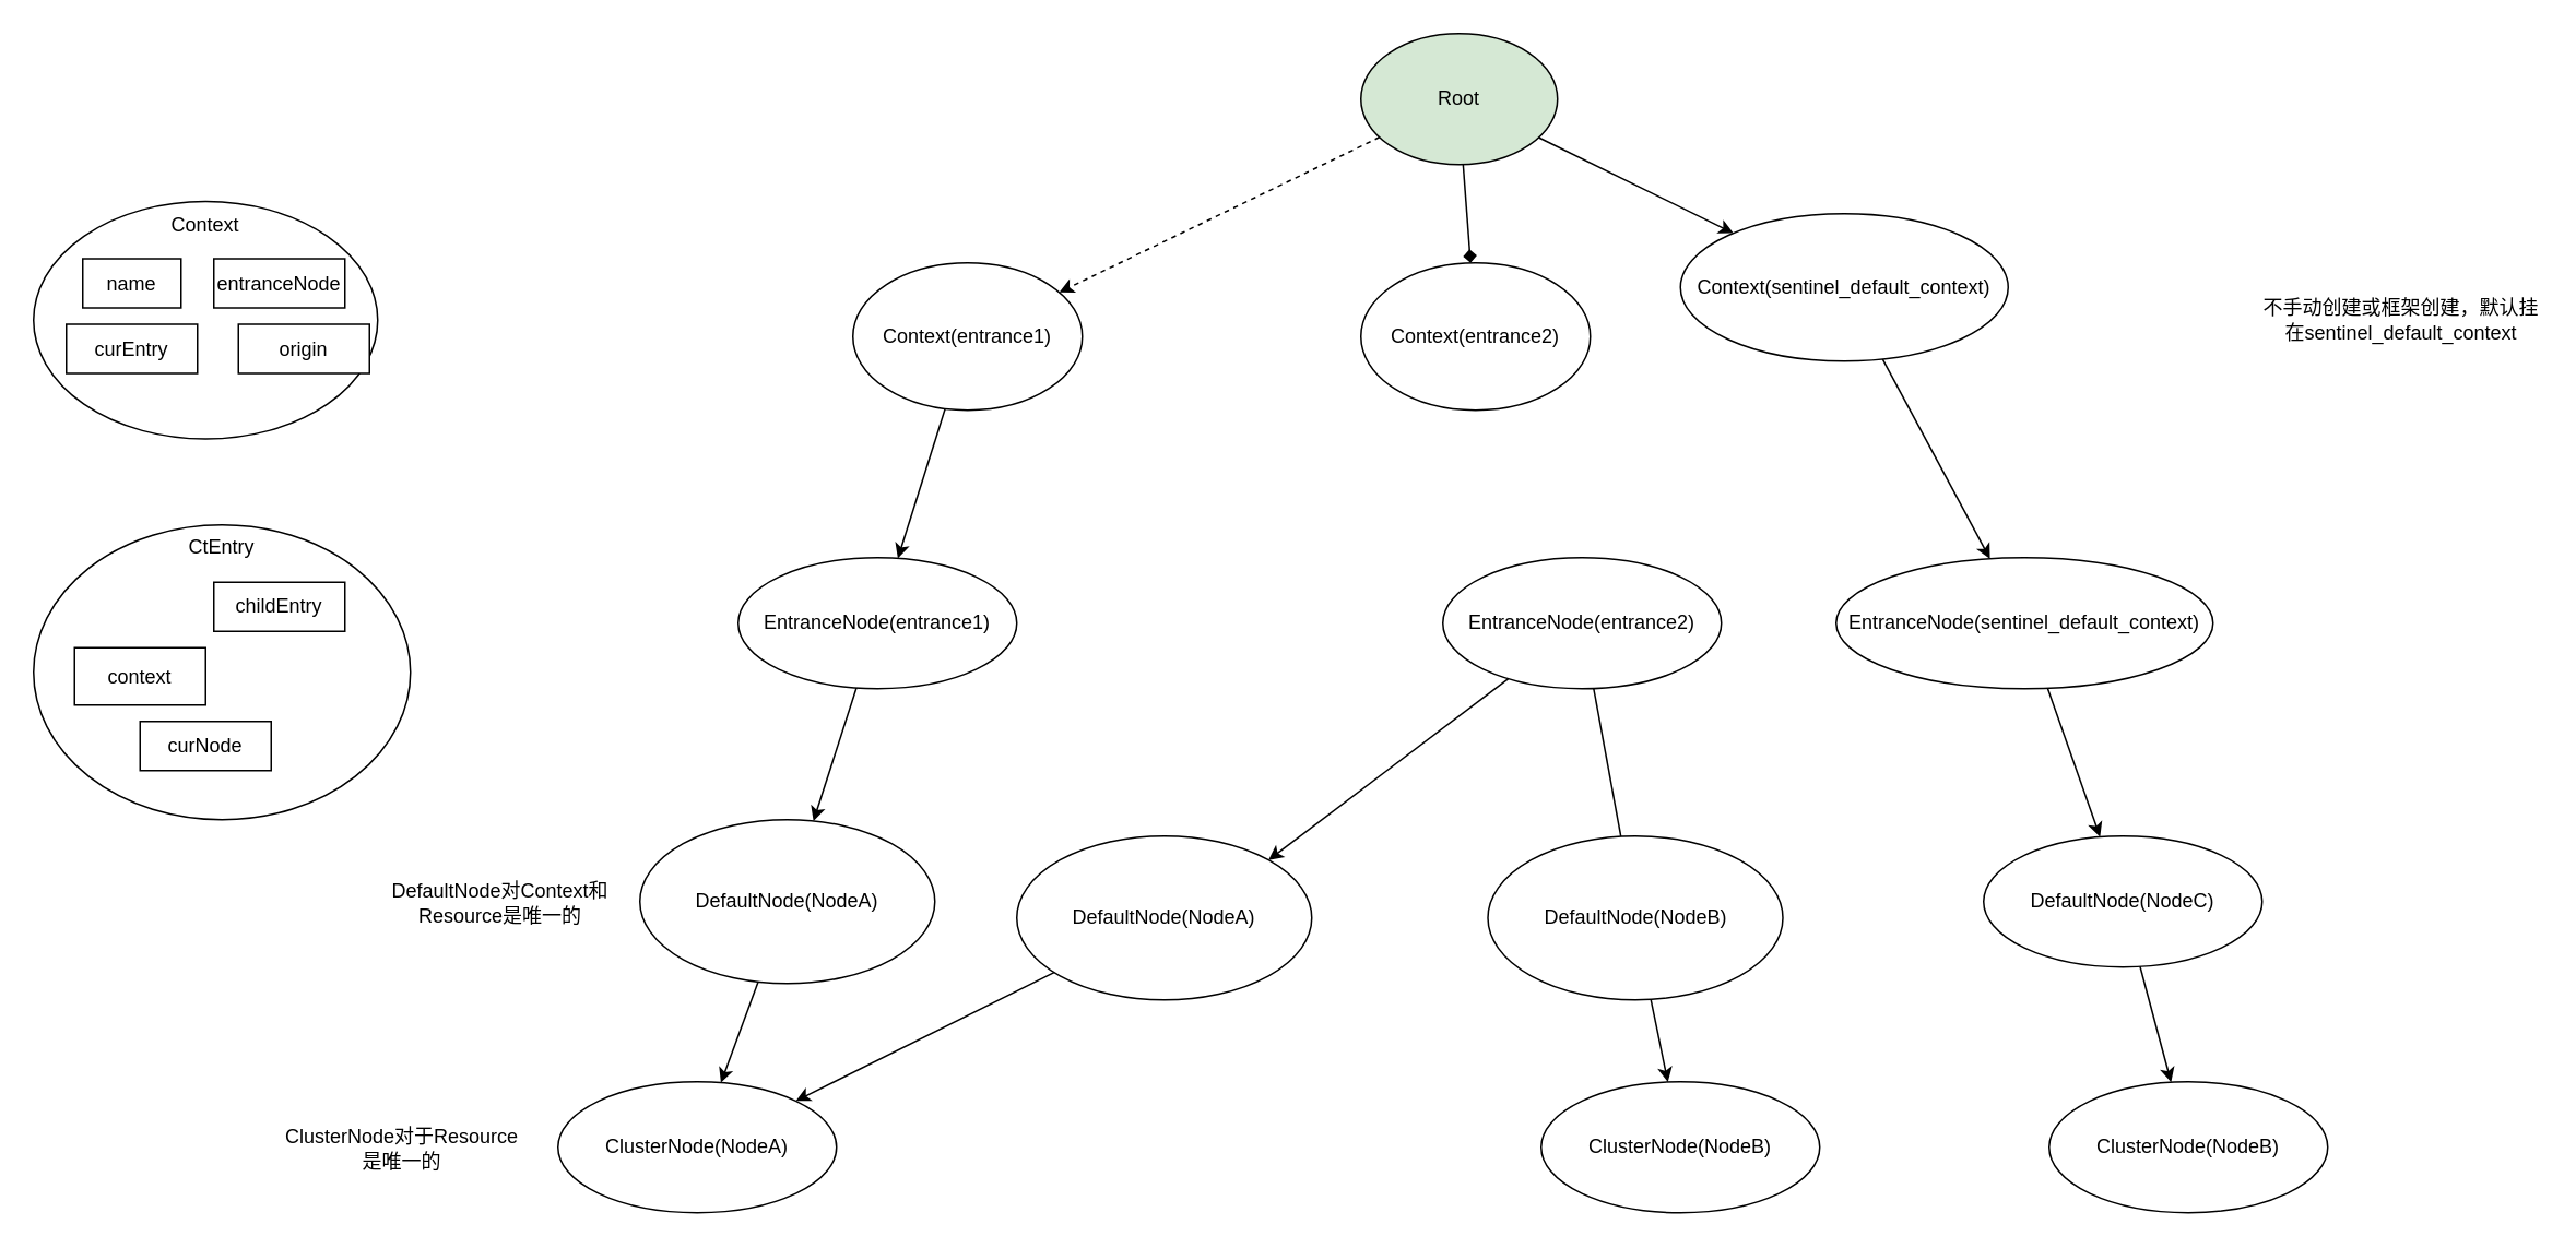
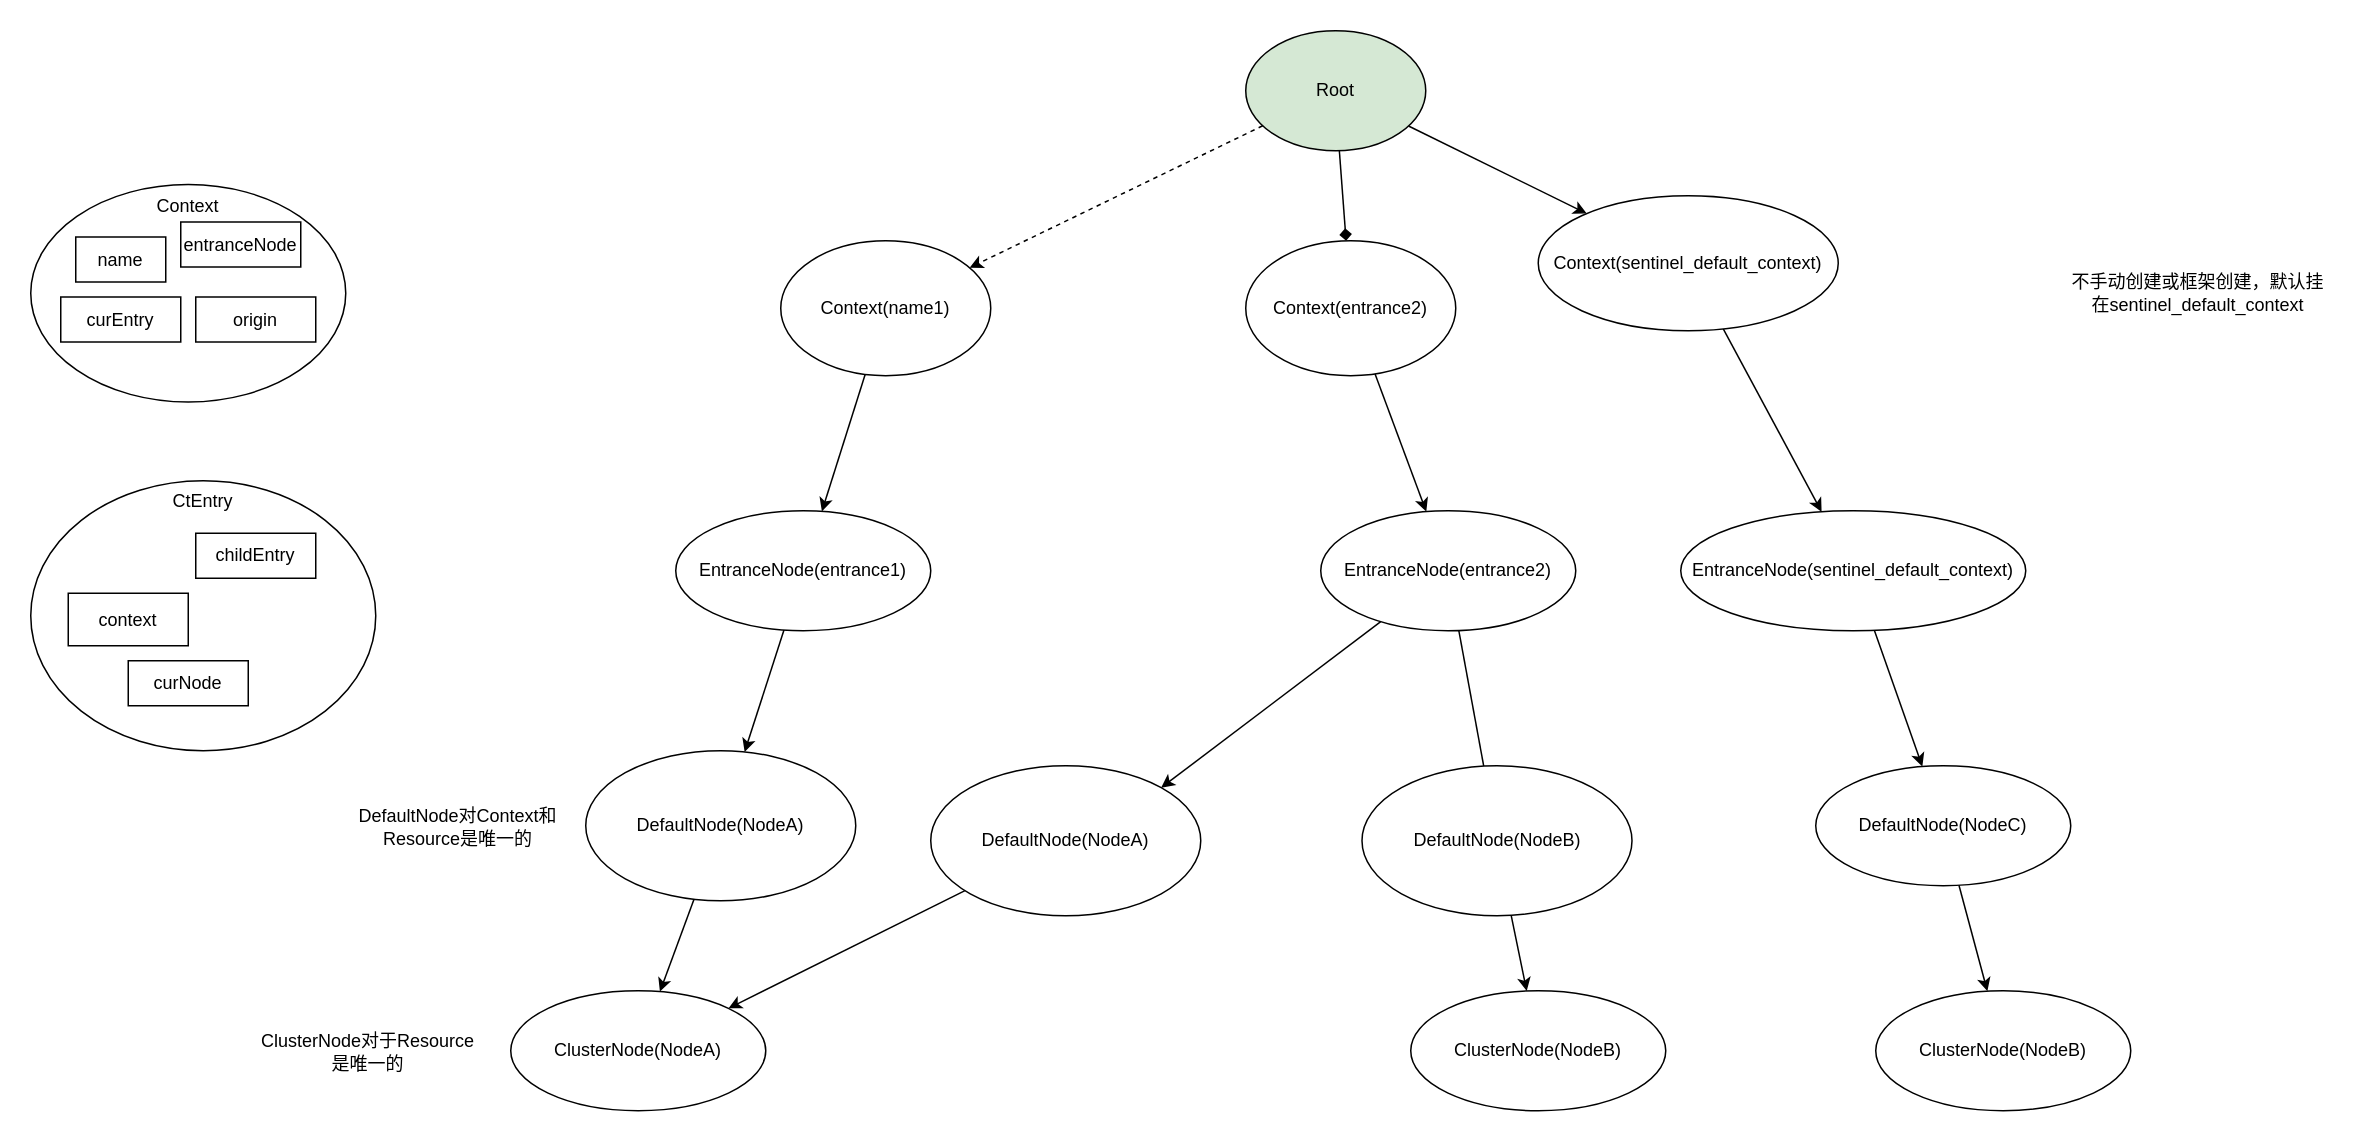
- <mxCell id="35" value="entranceNode" style="rounded=0;whiteSpace=wrap;html=1;" vertex="1" parent="1"><mxGeometry x="130" y="157.5" width="80" height="30" as="geometry" /></mxCell>
+ <mxCell id="35" value="entranceNode" style="rounded=0;whiteSpace=wrap;html=1;" vertex="1" parent="1"><mxGeometry x="120" y="147.5" width="80" height="30" as="geometry" /></mxCell>
- <mxCell id="7" value="Context(entrance1)" style="ellipse;whiteSpace=wrap;html=1;" vertex="1" parent="1"><mxGeometry x="520" y="160" width="140" height="90" as="geometry" /></mxCell>
+ <mxCell id="7" value="Context(name1)" style="ellipse;whiteSpace=wrap;html=1;" vertex="1" parent="1"><mxGeometry x="520" y="160" width="140" height="90" as="geometry" /></mxCell>
- <mxCell id="37" value="origin" style="rounded=0;whiteSpace=wrap;html=1;" vertex="1" parent="1"><mxGeometry x="145" y="197.5" width="80" height="30" as="geometry" /></mxCell>
+ <mxCell id="37" value="origin" style="rounded=0;whiteSpace=wrap;html=1;" vertex="1" parent="1"><mxGeometry x="130" y="197.5" width="80" height="30" as="geometry" /></mxCell>
+ <mxCell id="8" style="rounded=0;orthogonalLoop=1;jettySize=auto;html=1;" edge="1" parent="1" source="9" target="14"><mxGeometry relative="1" as="geometry" /></mxCell>
